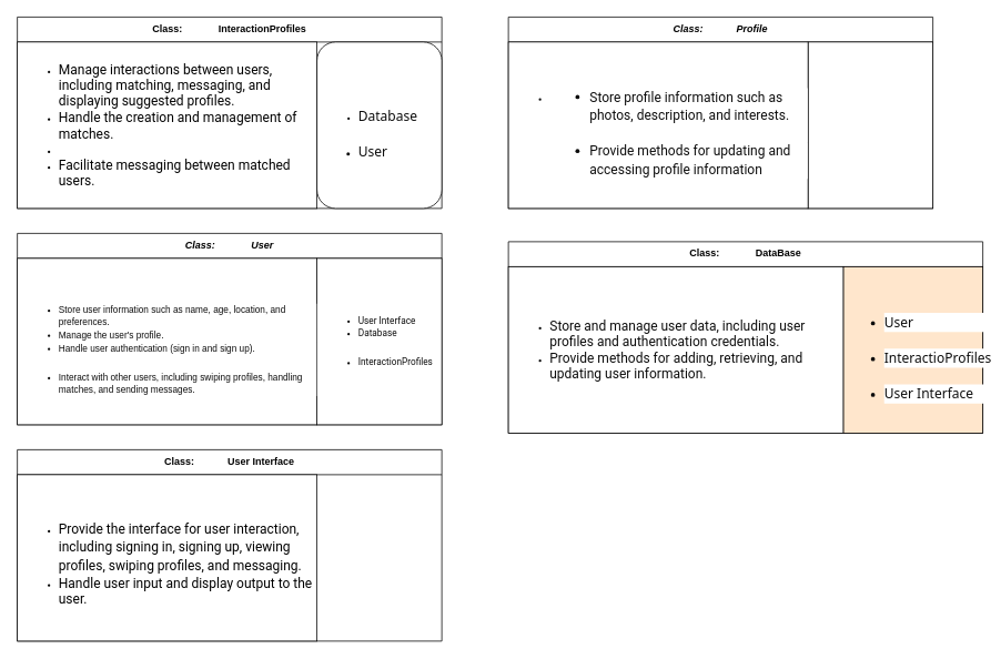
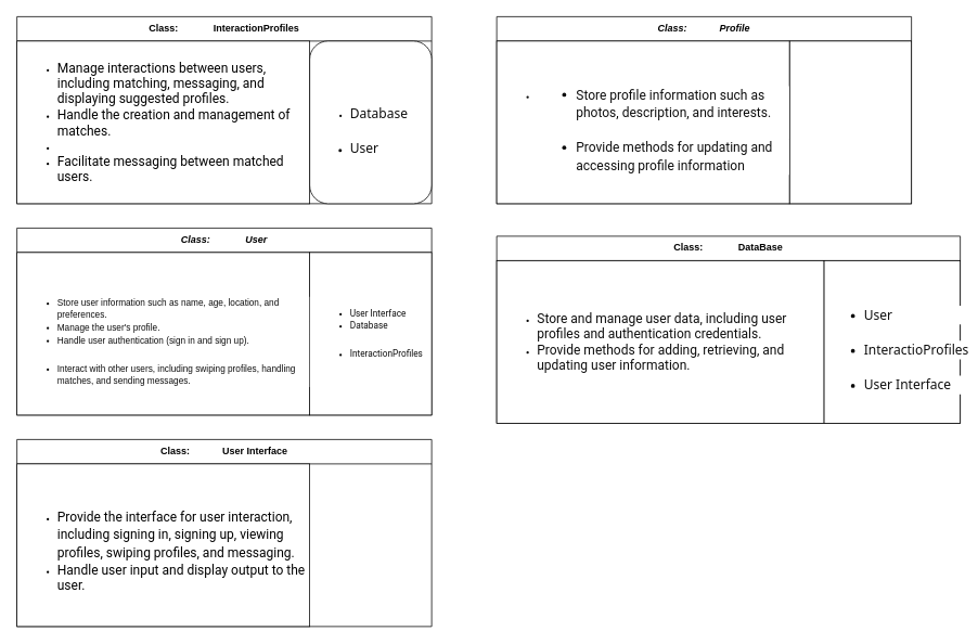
- <mxCell id="16" value="&lt;span style=&quot;font-size: 16px;&quot; id=&quot;docs-internal-guid-175e8dfd-7fff-daeb-e495-0b399ed70bd4&quot;&gt;&lt;ul style=&quot;margin-top: 0px; margin-bottom: 0px; padding-inline-start: 48px;&quot;&gt;&lt;li aria-level=&quot;1&quot; style=&quot;list-style-type: disc; color: rgb(13, 13, 13); background-color: transparent; font-variant-numeric: normal; font-variant-east-asian: normal; font-variant-alternates: normal; font-variant-position: normal; vertical-align: baseline; white-space-collapse: preserve;&quot; dir=&quot;ltr&quot;&gt;&lt;p role=&quot;presentation&quot; style=&quot;line-height: 1.38; background-color: rgb(255, 255, 255); margin-top: 15pt; margin-bottom: 0pt;&quot; dir=&quot;ltr&quot;&gt;&lt;font face=&quot;Söhne, ui-sans-serif, system-ui, -apple-system, Segoe UI, Roboto, Ubuntu, Cantarell, Noto Sans, sans-serif, Helvetica Neue, Arial, Apple Color Emoji, Segoe UI Emoji, Segoe UI Symbol, Noto Color Emoji&quot;&gt;User&lt;/font&gt;&lt;/p&gt;&lt;/li&gt;&lt;li aria-level=&quot;1&quot; style=&quot;list-style-type: disc; color: rgb(13, 13, 13); background-color: transparent; font-variant-numeric: normal; font-variant-east-asian: normal; font-variant-alternates: normal; font-variant-position: normal; vertical-align: baseline; white-space-collapse: preserve;&quot; dir=&quot;ltr&quot;&gt;&lt;p role=&quot;presentation&quot; style=&quot;line-height: 1.38; background-color: rgb(255, 255, 255); margin-top: 15pt; margin-bottom: 0pt;&quot; dir=&quot;ltr&quot;&gt;&lt;font face=&quot;Söhne, ui-sans-serif, system-ui, -apple-system, Segoe UI, Roboto, Ubuntu, Cantarell, Noto Sans, sans-serif, Helvetica Neue, Arial, Apple Color Emoji, Segoe UI Emoji, Segoe UI Symbol, Noto Color Emoji&quot;&gt;InteractioProfiles&lt;/font&gt;&lt;/p&gt;&lt;/li&gt;&lt;li aria-level=&quot;1&quot; style=&quot;list-style-type: disc; color: rgb(13, 13, 13); background-color: transparent; font-variant-numeric: normal; font-variant-east-asian: normal; font-variant-alternates: normal; font-variant-position: normal; vertical-align: baseline; white-space-collapse: preserve;&quot; dir=&quot;ltr&quot;&gt;&lt;p role=&quot;presentation&quot; style=&quot;line-height: 1.38; background-color: rgb(255, 255, 255); margin-top: 15pt; margin-bottom: 0pt;&quot; dir=&quot;ltr&quot;&gt;&lt;font face=&quot;Söhne, ui-sans-serif, system-ui, -apple-system, Segoe UI, Roboto, Ubuntu, Cantarell, Noto Sans, sans-serif, Helvetica Neue, Arial, Apple Color Emoji, Segoe UI Emoji, Segoe UI Symbol, Noto Color Emoji&quot;&gt;User Interface&lt;/font&gt;&lt;/p&gt;&lt;/li&gt;&lt;/ul&gt;&lt;/span&gt;" style="rounded=0;whiteSpace=wrap;html=1;align=left;fillColor=#ffe6cc;" vertex="1" parent="15"><mxGeometry x="402.353" width="167.647" height="200" as="geometry" /></mxCell>
+ <mxCell id="16" value="&lt;span style=&quot;font-size: 16px;&quot; id=&quot;docs-internal-guid-175e8dfd-7fff-daeb-e495-0b399ed70bd4&quot;&gt;&lt;ul style=&quot;margin-top: 0px; margin-bottom: 0px; padding-inline-start: 48px;&quot;&gt;&lt;li aria-level=&quot;1&quot; style=&quot;list-style-type: disc; color: rgb(13, 13, 13); background-color: transparent; font-variant-numeric: normal; font-variant-east-asian: normal; font-variant-alternates: normal; font-variant-position: normal; vertical-align: baseline; white-space-collapse: preserve;&quot; dir=&quot;ltr&quot;&gt;&lt;p role=&quot;presentation&quot; style=&quot;line-height: 1.38; background-color: rgb(255, 255, 255); margin-top: 15pt; margin-bottom: 0pt;&quot; dir=&quot;ltr&quot;&gt;&lt;font face=&quot;Söhne, ui-sans-serif, system-ui, -apple-system, Segoe UI, Roboto, Ubuntu, Cantarell, Noto Sans, sans-serif, Helvetica Neue, Arial, Apple Color Emoji, Segoe UI Emoji, Segoe UI Symbol, Noto Color Emoji&quot;&gt;User&lt;/font&gt;&lt;/p&gt;&lt;/li&gt;&lt;li aria-level=&quot;1&quot; style=&quot;list-style-type: disc; color: rgb(13, 13, 13); background-color: transparent; font-variant-numeric: normal; font-variant-east-asian: normal; font-variant-alternates: normal; font-variant-position: normal; vertical-align: baseline; white-space-collapse: preserve;&quot; dir=&quot;ltr&quot;&gt;&lt;p role=&quot;presentation&quot; style=&quot;line-height: 1.38; background-color: rgb(255, 255, 255); margin-top: 15pt; margin-bottom: 0pt;&quot; dir=&quot;ltr&quot;&gt;&lt;font face=&quot;Söhne, ui-sans-serif, system-ui, -apple-system, Segoe UI, Roboto, Ubuntu, Cantarell, Noto Sans, sans-serif, Helvetica Neue, Arial, Apple Color Emoji, Segoe UI Emoji, Segoe UI Symbol, Noto Color Emoji&quot;&gt;InteractioProfiles&lt;/font&gt;&lt;/p&gt;&lt;/li&gt;&lt;li aria-level=&quot;1&quot; style=&quot;list-style-type: disc; color: rgb(13, 13, 13); background-color: transparent; font-variant-numeric: normal; font-variant-east-asian: normal; font-variant-alternates: normal; font-variant-position: normal; vertical-align: baseline; white-space-collapse: preserve;&quot; dir=&quot;ltr&quot;&gt;&lt;p role=&quot;presentation&quot; style=&quot;line-height: 1.38; background-color: rgb(255, 255, 255); margin-top: 15pt; margin-bottom: 0pt;&quot; dir=&quot;ltr&quot;&gt;&lt;font face=&quot;Söhne, ui-sans-serif, system-ui, -apple-system, Segoe UI, Roboto, Ubuntu, Cantarell, Noto Sans, sans-serif, Helvetica Neue, Arial, Apple Color Emoji, Segoe UI Emoji, Segoe UI Symbol, Noto Color Emoji&quot;&gt;User Interface&lt;/font&gt;&lt;/p&gt;&lt;/li&gt;&lt;/ul&gt;&lt;/span&gt;" style="rounded=0;whiteSpace=wrap;html=1;align=left;" vertex="1" parent="15"><mxGeometry x="402.353" width="167.647" height="200" as="geometry" /></mxCell>
